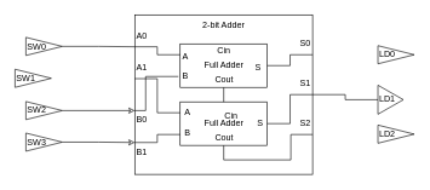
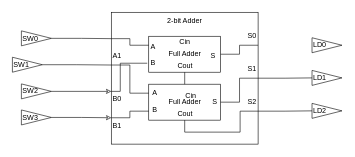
- <mxCell id="23" value="A0" style="text;html=1;strokeColor=none;fillColor=none;align=center;verticalAlign=middle;whiteSpace=wrap;rounded=0;" vertex="1" parent="1"><mxGeometry x="185" y="40" width="20" height="20" as="geometry" /></mxCell>
+ <mxCell id="32" style="edgeStyle=orthogonalEdgeStyle;rounded=0;orthogonalLoop=1;jettySize=auto;html=1;exitX=1;exitY=0.5;exitDx=0;exitDy=0;entryX=0;entryY=0.4;entryDx=0;entryDy=0;endArrow=none;endFill=0;" edge="1" parent="1" source="33" target="4"><mxGeometry relative="1" as="geometry" /></mxCell>
- <mxCell id="39" value="LD1" style="triangle;whiteSpace=wrap;html=1;fillColor=none;align=left;" vertex="1" parent="1"><mxGeometry x="520" y="117" width="35" height="40" as="geometry" /></mxCell>
+ <mxCell id="39" value="LD1" style="triangle;whiteSpace=wrap;html=1;fillColor=none;align=left;" vertex="1" parent="1"><mxGeometry x="520" y="117" width="50" height="25" as="geometry" /></mxCell>
+ <mxCell id="3" style="edgeStyle=orthogonalEdgeStyle;rounded=0;orthogonalLoop=1;jettySize=auto;html=1;exitX=1;exitY=0.75;exitDx=0;exitDy=0;entryX=0;entryY=0.5;entryDx=0;entryDy=0;endArrow=none;endFill=0;" edge="1" parent="1" source="4" target="40"><mxGeometry relative="1" as="geometry" /></mxCell>
